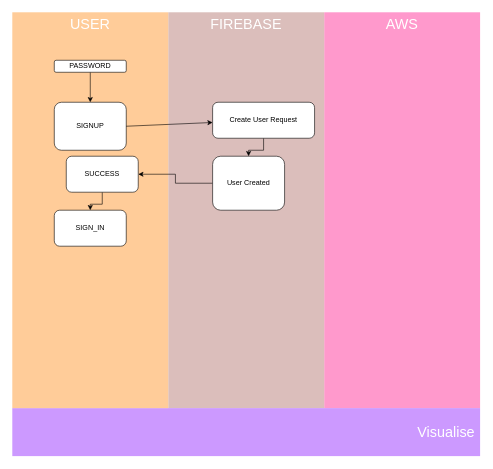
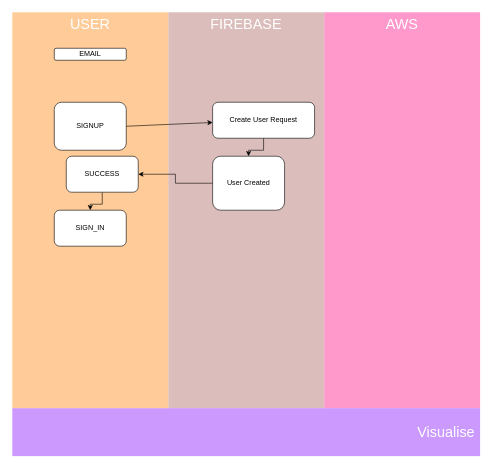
+ <mxCell id="10" value="EMAIL" style="rounded=1;whiteSpace=wrap;html=1;" vertex="1" parent="1"><mxGeometry x="90" y="80" width="120" height="20" as="geometry" /></mxCell>
- <mxCell id="12" value="PASSWORD" style="rounded=1;whiteSpace=wrap;html=1;" vertex="1" parent="1"><mxGeometry x="90" y="100" width="120" height="20" as="geometry" /></mxCell>
- <mxCell id="11" value="" style="edgeStyle=orthogonalEdgeStyle;rounded=0;orthogonalLoop=1;jettySize=auto;html=1;" edge="1" parent="1" source="12" target="6"><mxGeometry relative="1" as="geometry" /></mxCell>
